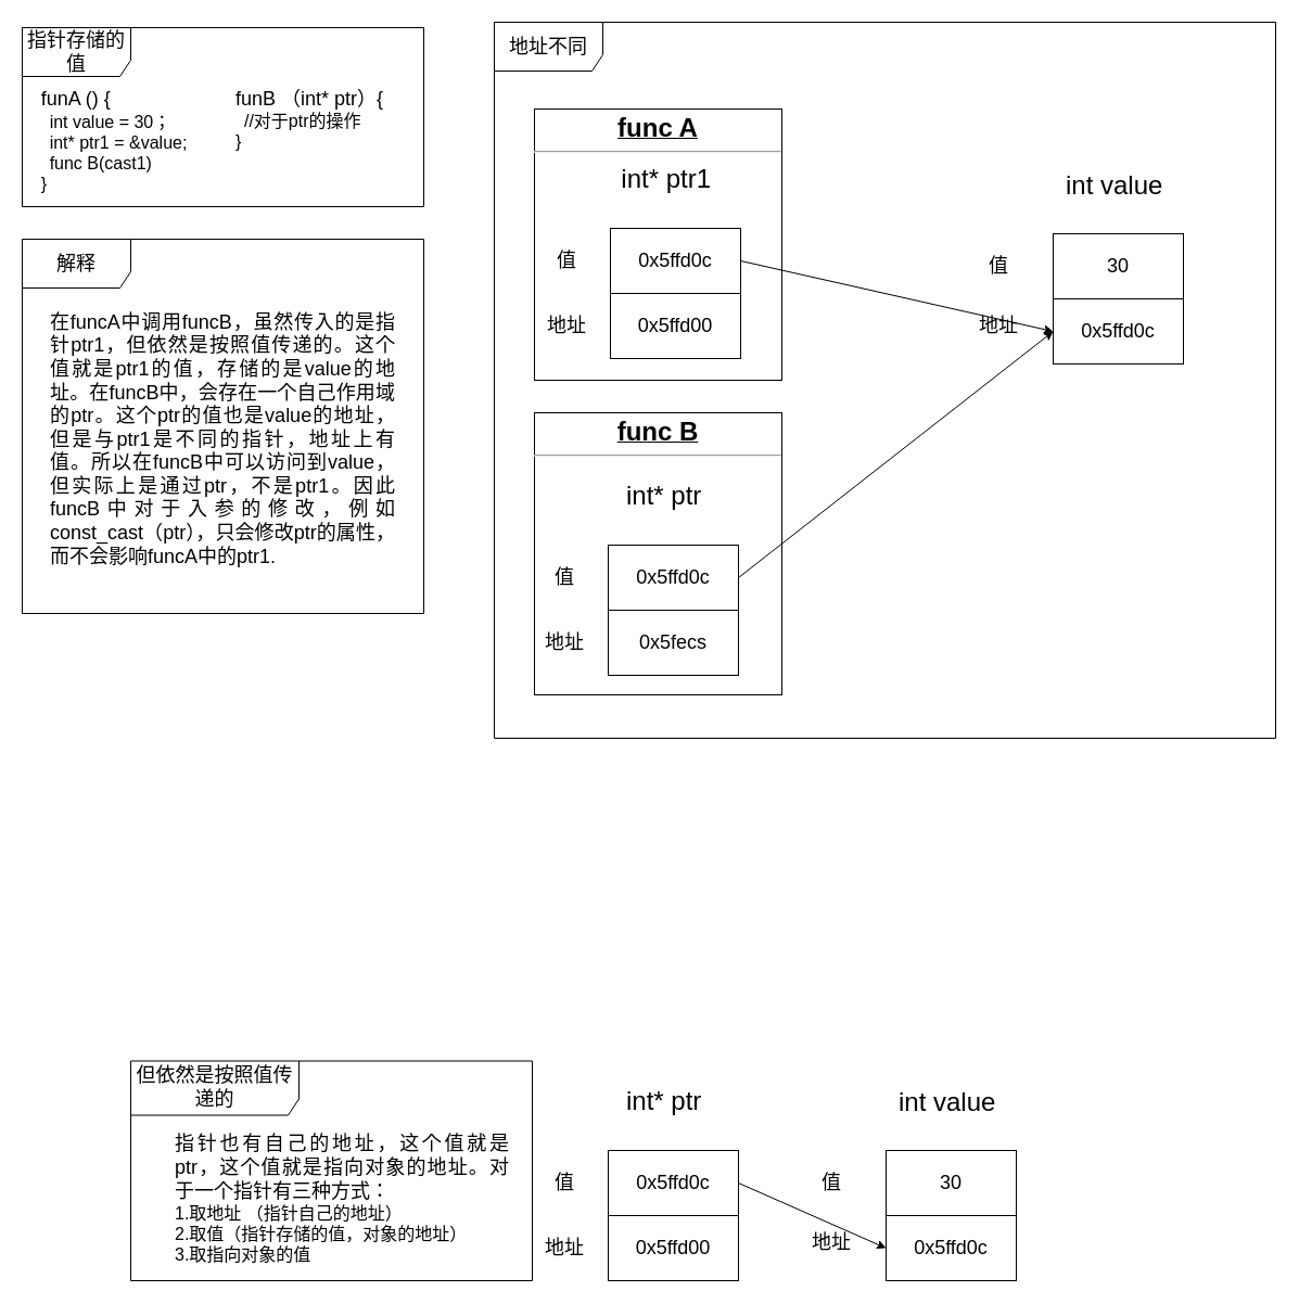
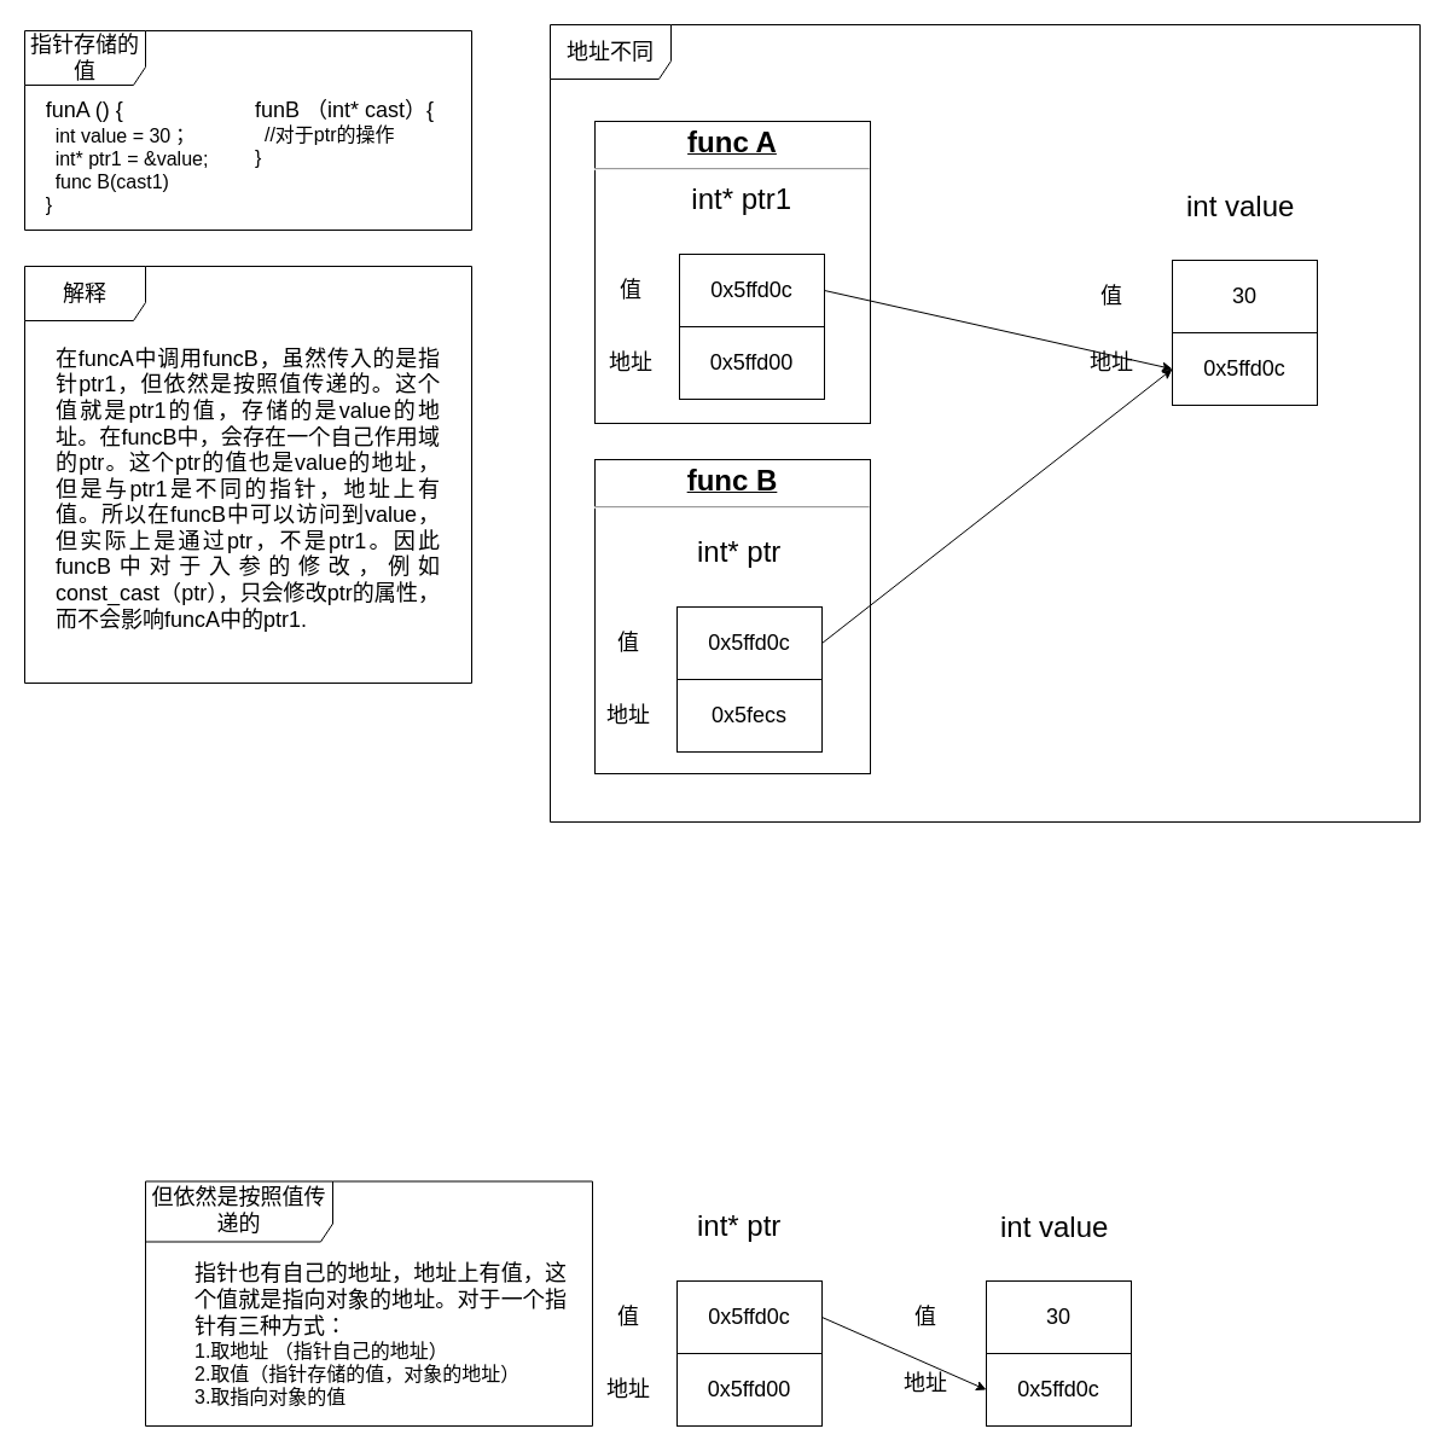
- <mxCell id="36" value="&lt;div style=&quot;text-align: left;&quot;&gt;&lt;span style=&quot;font-size: 18px; background-color: initial;&quot;&gt;funB （int* ptr）{&lt;/span&gt;&lt;/div&gt;&lt;p style=&quot;border-color: var(--border-color); text-align: left; margin: 0px 0px 0px 8px;&quot;&gt;&lt;font size=&quot;3&quot;&gt;//对于ptr的操作&lt;/font&gt;&lt;/p&gt;&lt;font style=&quot;border-color: var(--border-color);&quot; size=&quot;3&quot;&gt;&lt;div style=&quot;text-align: left;&quot;&gt;&lt;span style=&quot;background-color: initial;&quot;&gt;}&lt;/span&gt;&lt;/div&gt;&lt;/font&gt;" style="text;html=1;strokeColor=none;fillColor=none;align=center;verticalAlign=middle;whiteSpace=wrap;rounded=0;" parent="1" vertex="1"><mxGeometry x="200" y="60" width="170" height="100" as="geometry" /></mxCell>
+ <mxCell id="36" value="&lt;div style=&quot;text-align: left;&quot;&gt;&lt;span style=&quot;font-size: 18px; background-color: initial;&quot;&gt;funB （int* cast）{&lt;/span&gt;&lt;/div&gt;&lt;p style=&quot;border-color: var(--border-color); text-align: left; margin: 0px 0px 0px 8px;&quot;&gt;&lt;font size=&quot;3&quot;&gt;//对于ptr的操作&lt;/font&gt;&lt;/p&gt;&lt;font style=&quot;border-color: var(--border-color);&quot; size=&quot;3&quot;&gt;&lt;div style=&quot;text-align: left;&quot;&gt;&lt;span style=&quot;background-color: initial;&quot;&gt;}&lt;/span&gt;&lt;/div&gt;&lt;/font&gt;" style="text;html=1;strokeColor=none;fillColor=none;align=center;verticalAlign=middle;whiteSpace=wrap;rounded=0;" parent="1" vertex="1"><mxGeometry x="200" y="60" width="170" height="100" as="geometry" /></mxCell>
- <mxCell id="39" value="&lt;div style=&quot;text-align: justify;&quot;&gt;&lt;span style=&quot;background-color: initial;&quot;&gt;&lt;font style=&quot;font-size: 18px;&quot;&gt;指针也有自己的地址，这个值就是ptr，这个值就是指向对象的地址。对于一个指针有三种方式：&lt;/font&gt;&lt;/span&gt;&lt;/div&gt;&lt;div style=&quot;text-align: justify;&quot;&gt;&lt;span style=&quot;background-color: initial;&quot;&gt;&lt;font size=&quot;3&quot;&gt;1.取地址 （指针自己的地址）&lt;/font&gt;&lt;/span&gt;&lt;/div&gt;&lt;div style=&quot;text-align: justify;&quot;&gt;&lt;span style=&quot;background-color: initial;&quot;&gt;&lt;font size=&quot;3&quot;&gt;2.取值（指针存储的值，对象的地址）&lt;/font&gt;&lt;/span&gt;&lt;/div&gt;&lt;div style=&quot;text-align: justify;&quot;&gt;&lt;span style=&quot;background-color: initial;&quot;&gt;&lt;font size=&quot;3&quot;&gt;3.取指向对象的值&lt;/font&gt;&lt;/span&gt;&lt;/div&gt;" style="text;html=1;strokeColor=none;fillColor=none;align=center;verticalAlign=middle;whiteSpace=wrap;rounded=0;" parent="1" vertex="1"><mxGeometry x="160" y="1040" width="310" height="130" as="geometry" /></mxCell>
+ <mxCell id="39" value="&lt;div style=&quot;text-align: justify;&quot;&gt;&lt;span style=&quot;background-color: initial;&quot;&gt;&lt;font style=&quot;font-size: 18px;&quot;&gt;指针也有自己的地址，地址上有值，这个值就是指向对象的地址。对于一个指针有三种方式：&lt;/font&gt;&lt;/span&gt;&lt;/div&gt;&lt;div style=&quot;text-align: justify;&quot;&gt;&lt;span style=&quot;background-color: initial;&quot;&gt;&lt;font size=&quot;3&quot;&gt;1.取地址 （指针自己的地址）&lt;/font&gt;&lt;/span&gt;&lt;/div&gt;&lt;div style=&quot;text-align: justify;&quot;&gt;&lt;span style=&quot;background-color: initial;&quot;&gt;&lt;font size=&quot;3&quot;&gt;2.取值（指针存储的值，对象的地址）&lt;/font&gt;&lt;/span&gt;&lt;/div&gt;&lt;div style=&quot;text-align: justify;&quot;&gt;&lt;span style=&quot;background-color: initial;&quot;&gt;&lt;font size=&quot;3&quot;&gt;3.取指向对象的值&lt;/font&gt;&lt;/span&gt;&lt;/div&gt;" style="text;html=1;strokeColor=none;fillColor=none;align=center;verticalAlign=middle;whiteSpace=wrap;rounded=0;" parent="1" vertex="1"><mxGeometry x="160" y="1040" width="310" height="130" as="geometry" /></mxCell>
